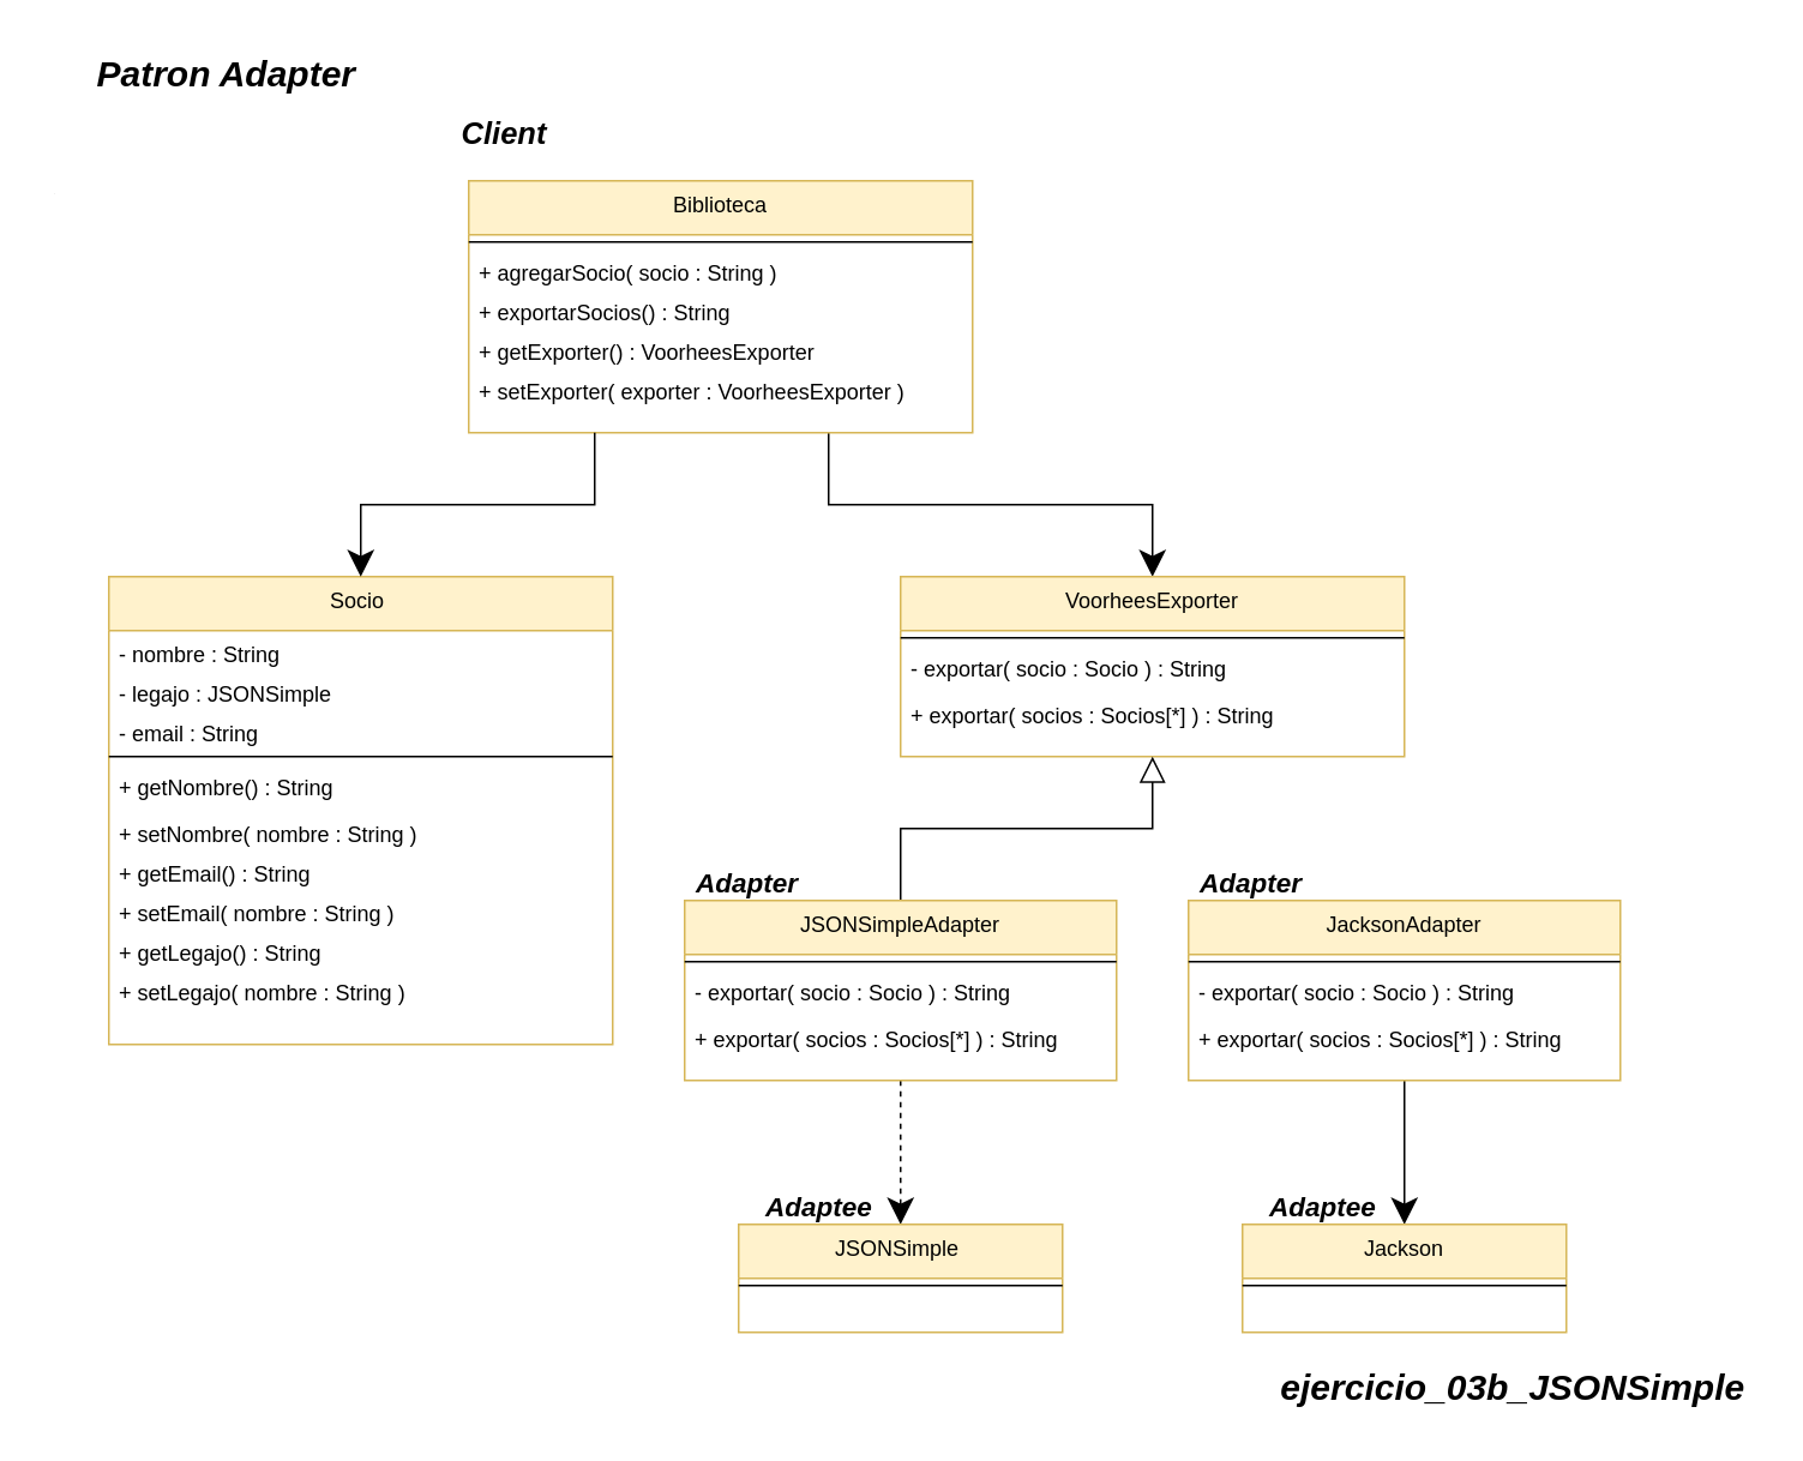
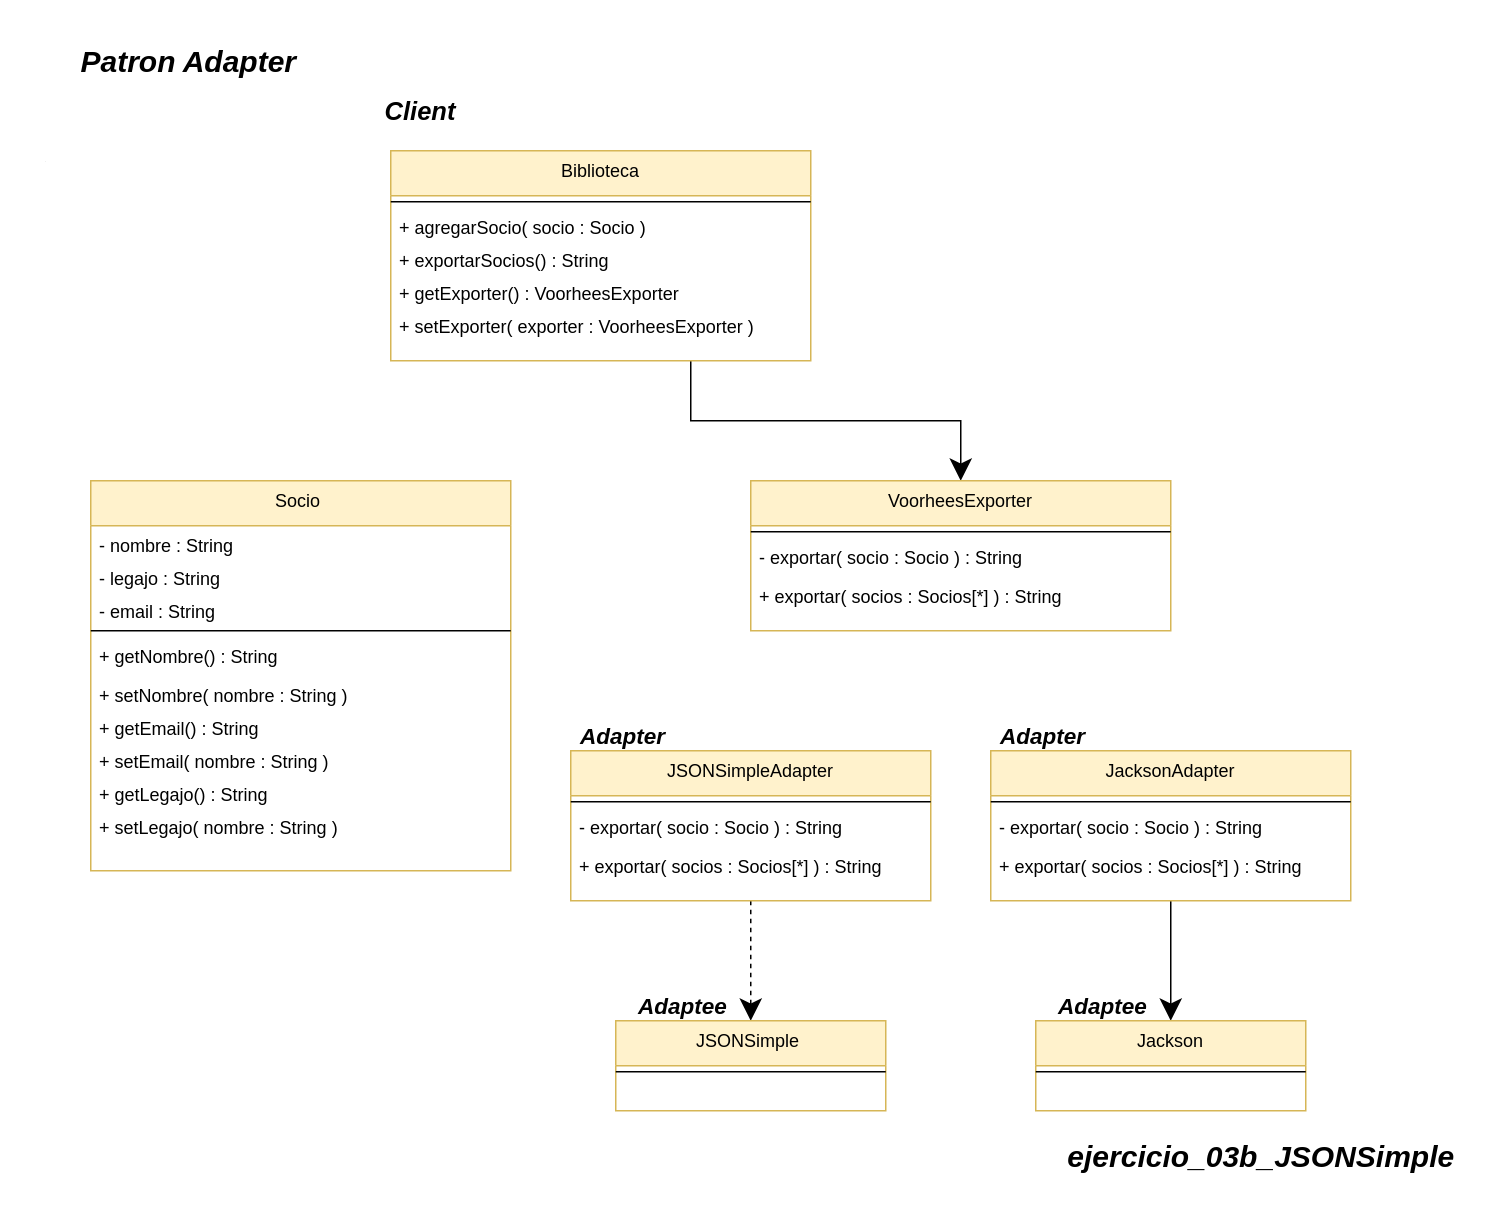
- <mxCell id="6" value="+ agregarSocio( socio : String )" style="text;align=left;verticalAlign=top;spacingLeft=4;spacingRight=4;overflow=hidden;rotatable=0;points=[[0,0.5],[1,0.5]];portConstraint=eastwest;rounded=0;shadow=0;html=0;" vertex="1" parent="4"><mxGeometry y="38" width="280" height="22" as="geometry" /></mxCell>
+ <mxCell id="6" value="+ agregarSocio( socio : Socio )" style="text;align=left;verticalAlign=top;spacingLeft=4;spacingRight=4;overflow=hidden;rotatable=0;points=[[0,0.5],[1,0.5]];portConstraint=eastwest;rounded=0;shadow=0;html=0;" vertex="1" parent="4"><mxGeometry y="38" width="280" height="22" as="geometry" /></mxCell>
- <mxCell id="25" style="edgeStyle=orthogonalEdgeStyle;rounded=0;orthogonalLoop=1;jettySize=auto;html=1;endSize=12;startSize=12;entryX=0.5;entryY=0;entryDx=0;entryDy=0;exitX=0.25;exitY=1;exitDx=0;exitDy=0;" edge="1" parent="1" source="4" target="10"><mxGeometry relative="1" as="geometry"><mxPoint x="400" y="260" as="sourcePoint" /><mxPoint x="190" y="320" as="targetPoint" /><Array as="points"><mxPoint x="330" y="280" /><mxPoint x="200" y="280" /></Array></mxGeometry></mxCell>
- <mxCell id="12" value="- legajo : JSONSimple" style="text;align=left;verticalAlign=top;spacingLeft=4;spacingRight=4;overflow=hidden;rotatable=0;points=[[0,0.5],[1,0.5]];portConstraint=eastwest;rounded=0;shadow=0;html=0;" vertex="1" parent="10"><mxGeometry y="52" width="280" height="22" as="geometry" /></mxCell>
+ <mxCell id="12" value="- legajo : String" style="text;align=left;verticalAlign=top;spacingLeft=4;spacingRight=4;overflow=hidden;rotatable=0;points=[[0,0.5],[1,0.5]];portConstraint=eastwest;rounded=0;shadow=0;html=0;" vertex="1" parent="10"><mxGeometry y="52" width="280" height="22" as="geometry" /></mxCell>
- <mxCell id="29" style="edgeStyle=orthogonalEdgeStyle;rounded=0;orthogonalLoop=1;jettySize=auto;html=1;endSize=12;startSize=12;endArrow=block;endFill=0;" edge="1" parent="1" source="30" target="21"><mxGeometry relative="1" as="geometry"><Array as="points"><mxPoint x="500" y="460" /><mxPoint x="640" y="460" /></Array></mxGeometry></mxCell>
